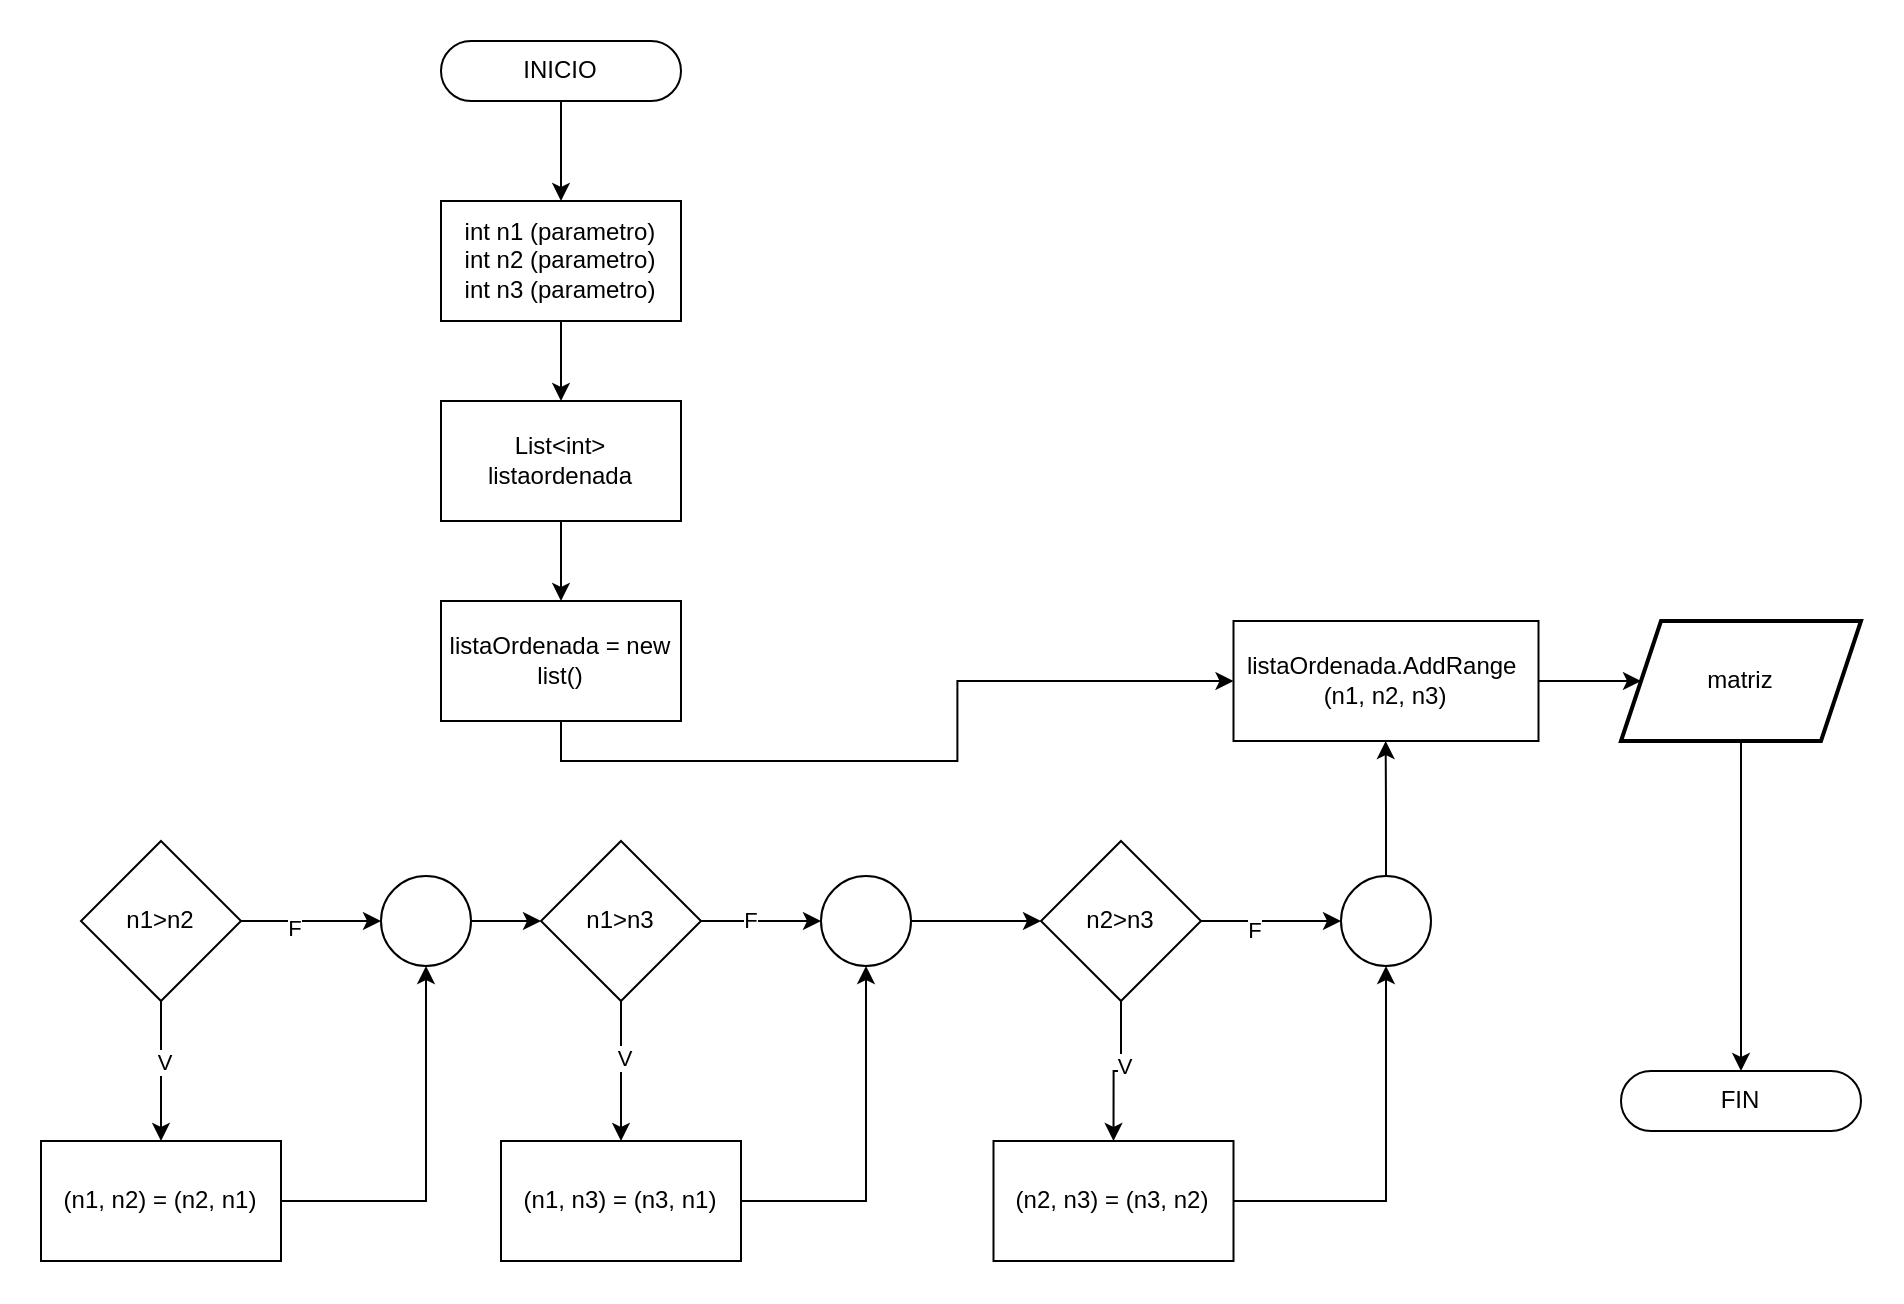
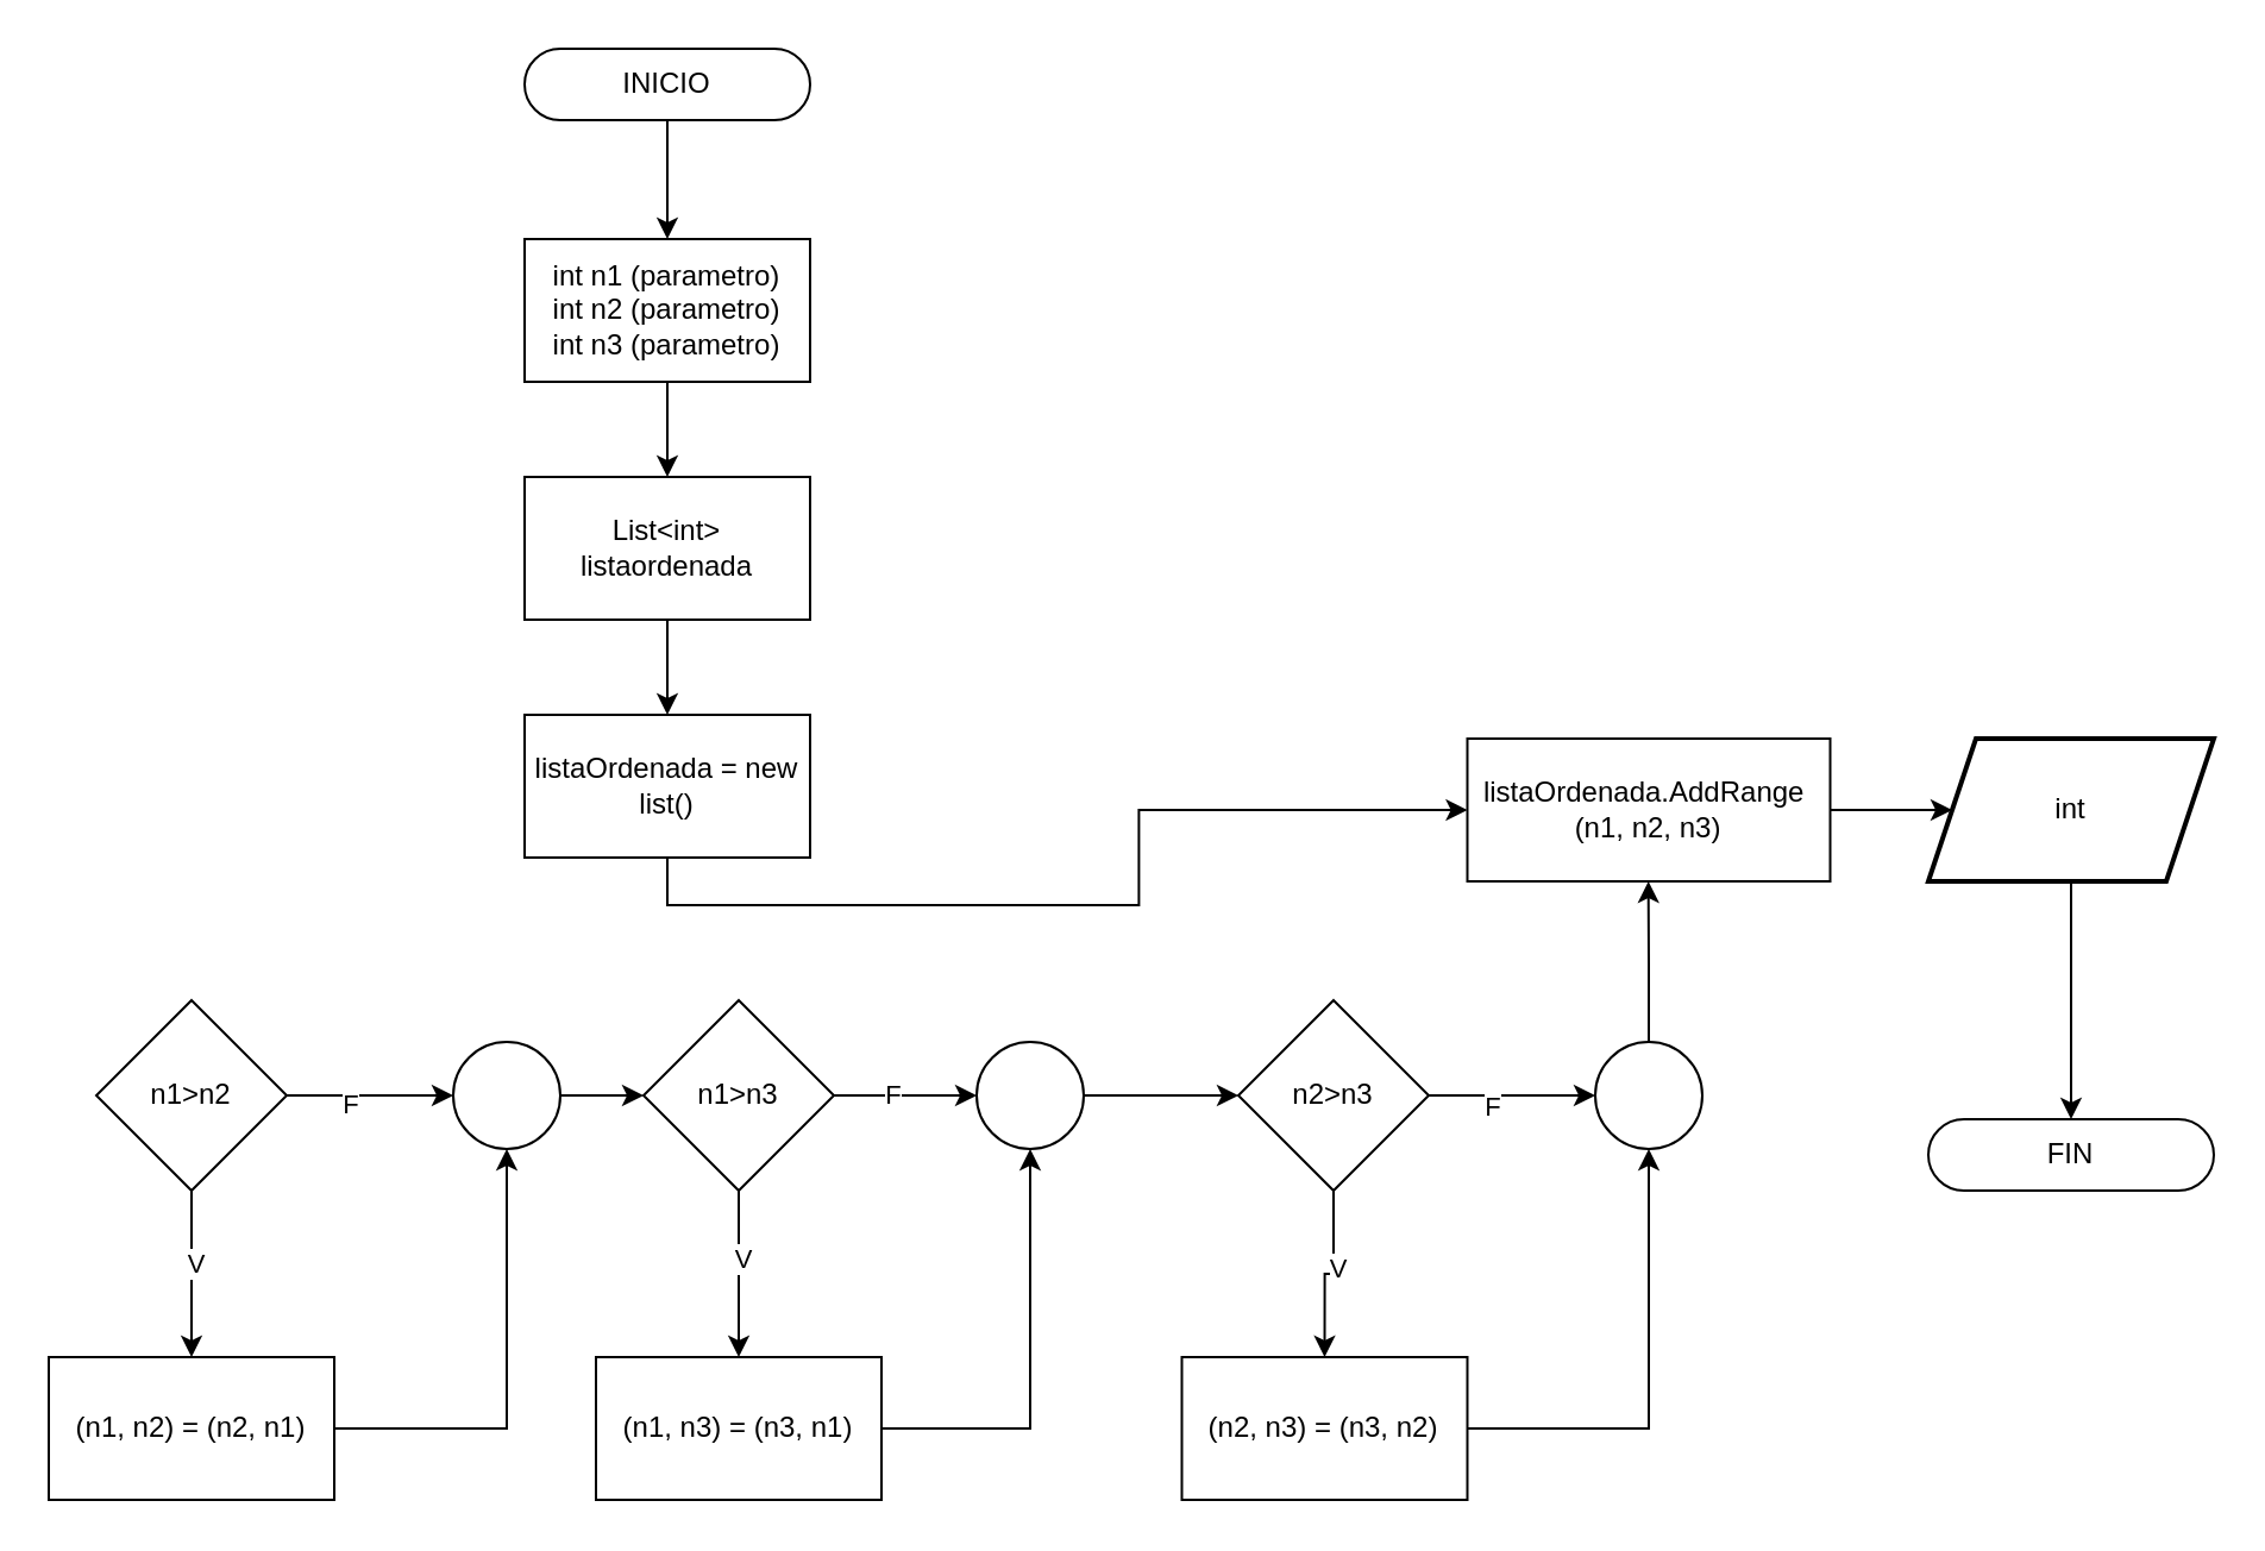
- <mxCell id="40" value="matriz" style="shape=parallelogram;perimeter=parallelogramPerimeter;whiteSpace=wrap;html=1;fixedSize=1;strokeWidth=2;" vertex="1" parent="1"><mxGeometry x="810" y="310" width="120" height="60" as="geometry" /></mxCell>
+ <mxCell id="40" value="int" style="shape=parallelogram;perimeter=parallelogramPerimeter;whiteSpace=wrap;html=1;fixedSize=1;strokeWidth=2;" vertex="1" parent="1"><mxGeometry x="810" y="310" width="120" height="60" as="geometry" /></mxCell>
- <mxCell id="41" value="FIN" style="rounded=1;whiteSpace=wrap;html=1;arcSize=50;" vertex="1" parent="1"><mxGeometry x="810" y="535" width="120" height="30" as="geometry" /></mxCell>
+ <mxCell id="41" value="FIN" style="rounded=1;whiteSpace=wrap;html=1;arcSize=50;" vertex="1" parent="1"><mxGeometry x="810" y="470" width="120" height="30" as="geometry" /></mxCell>
